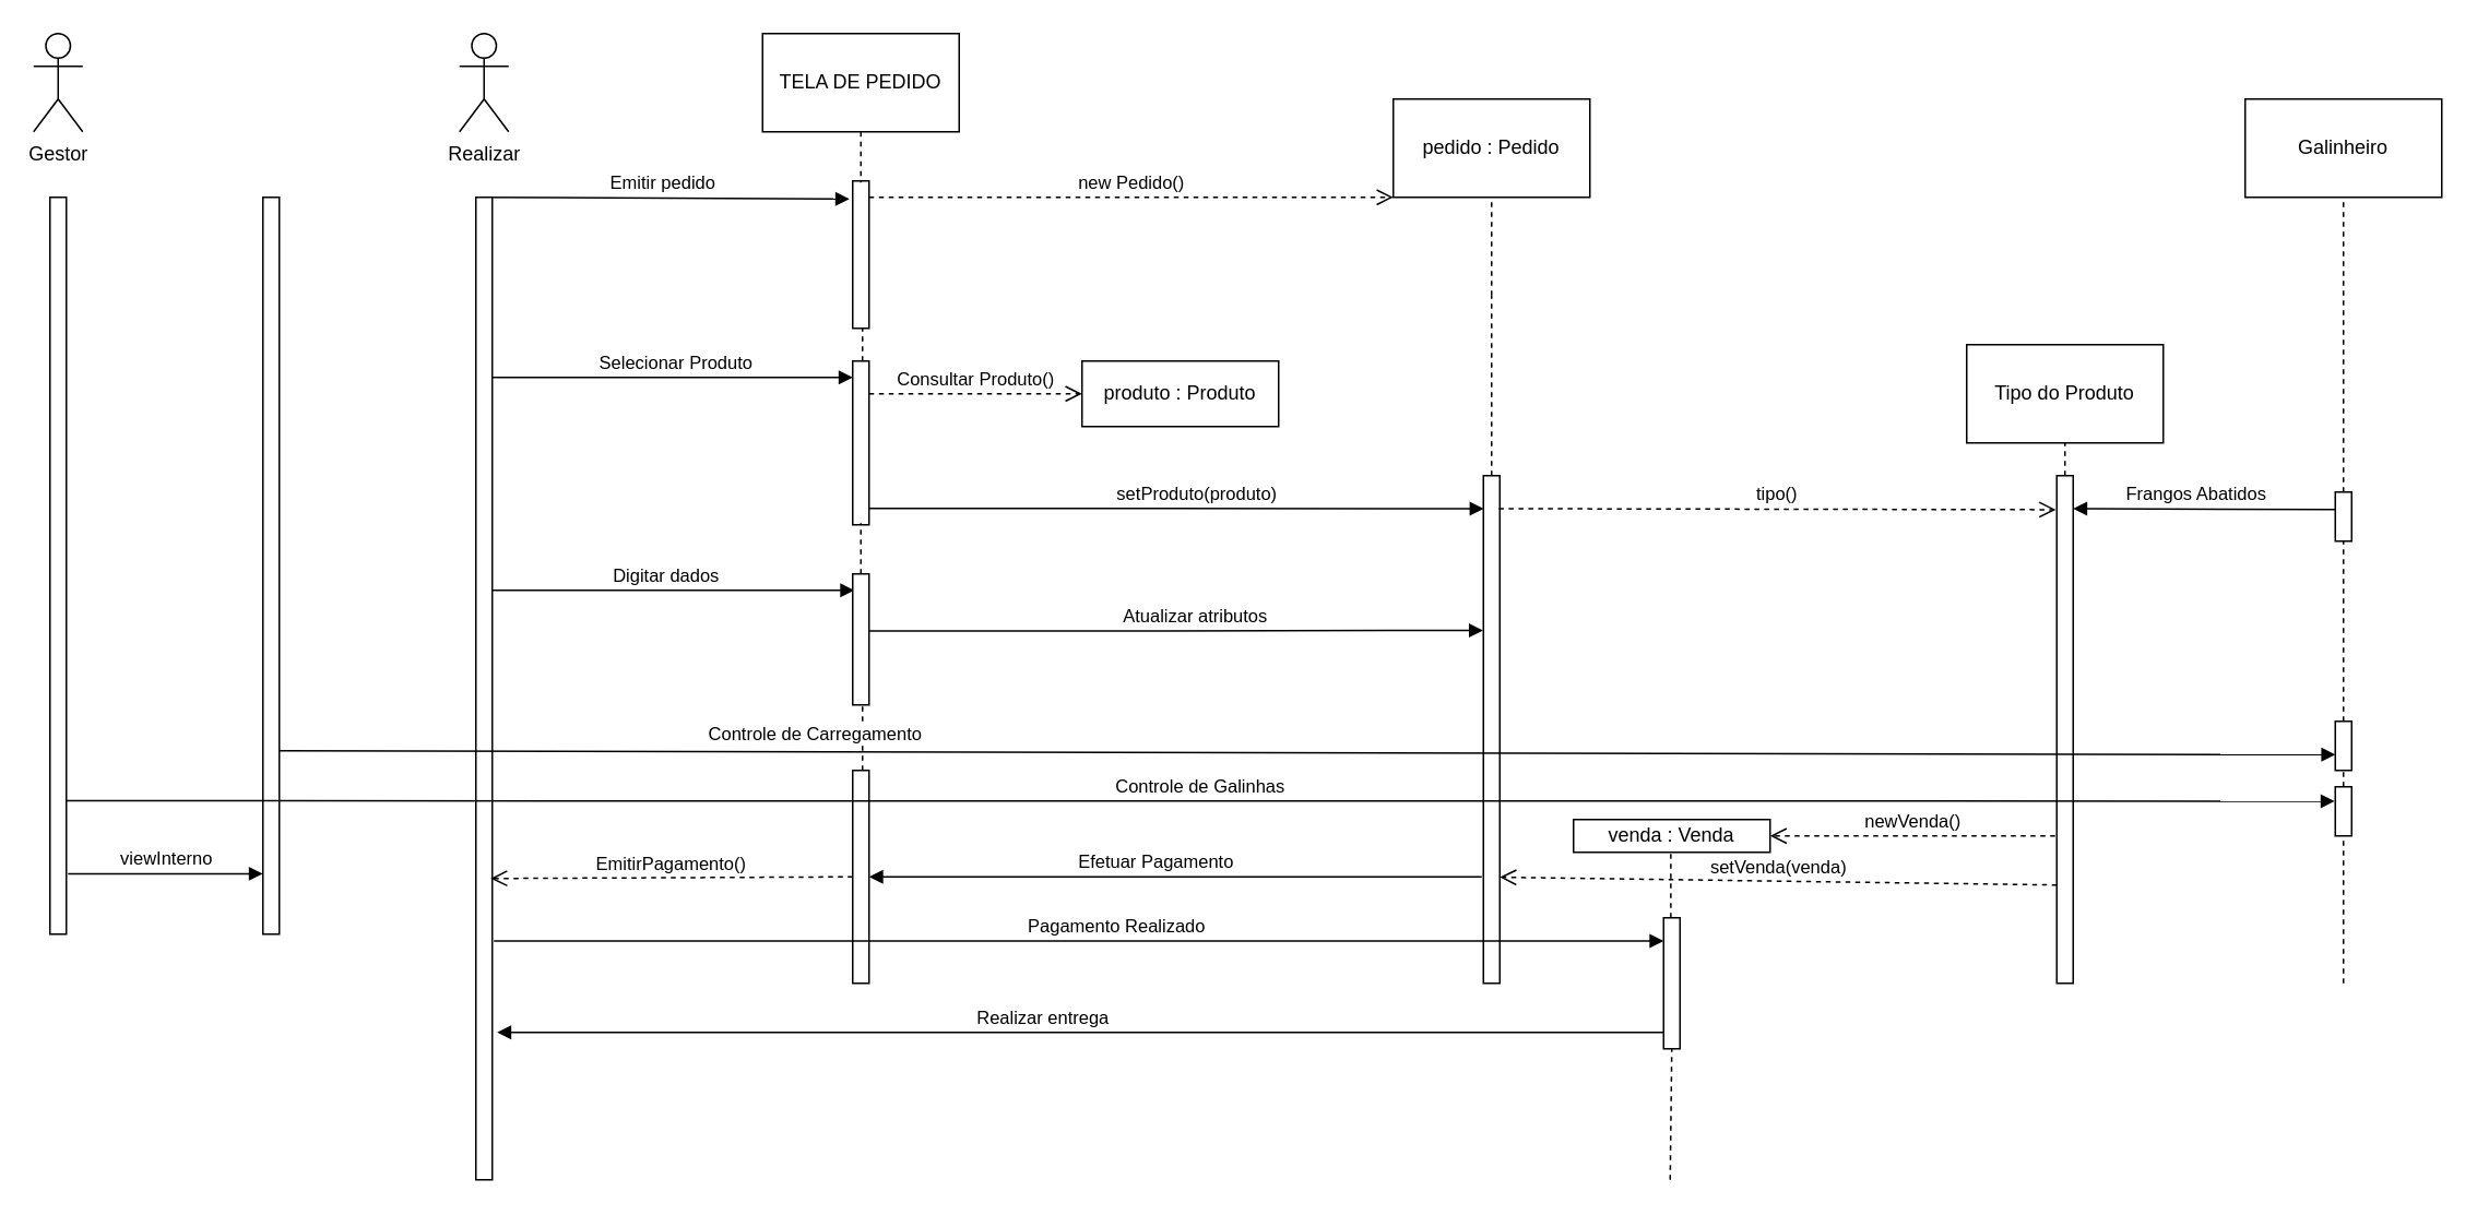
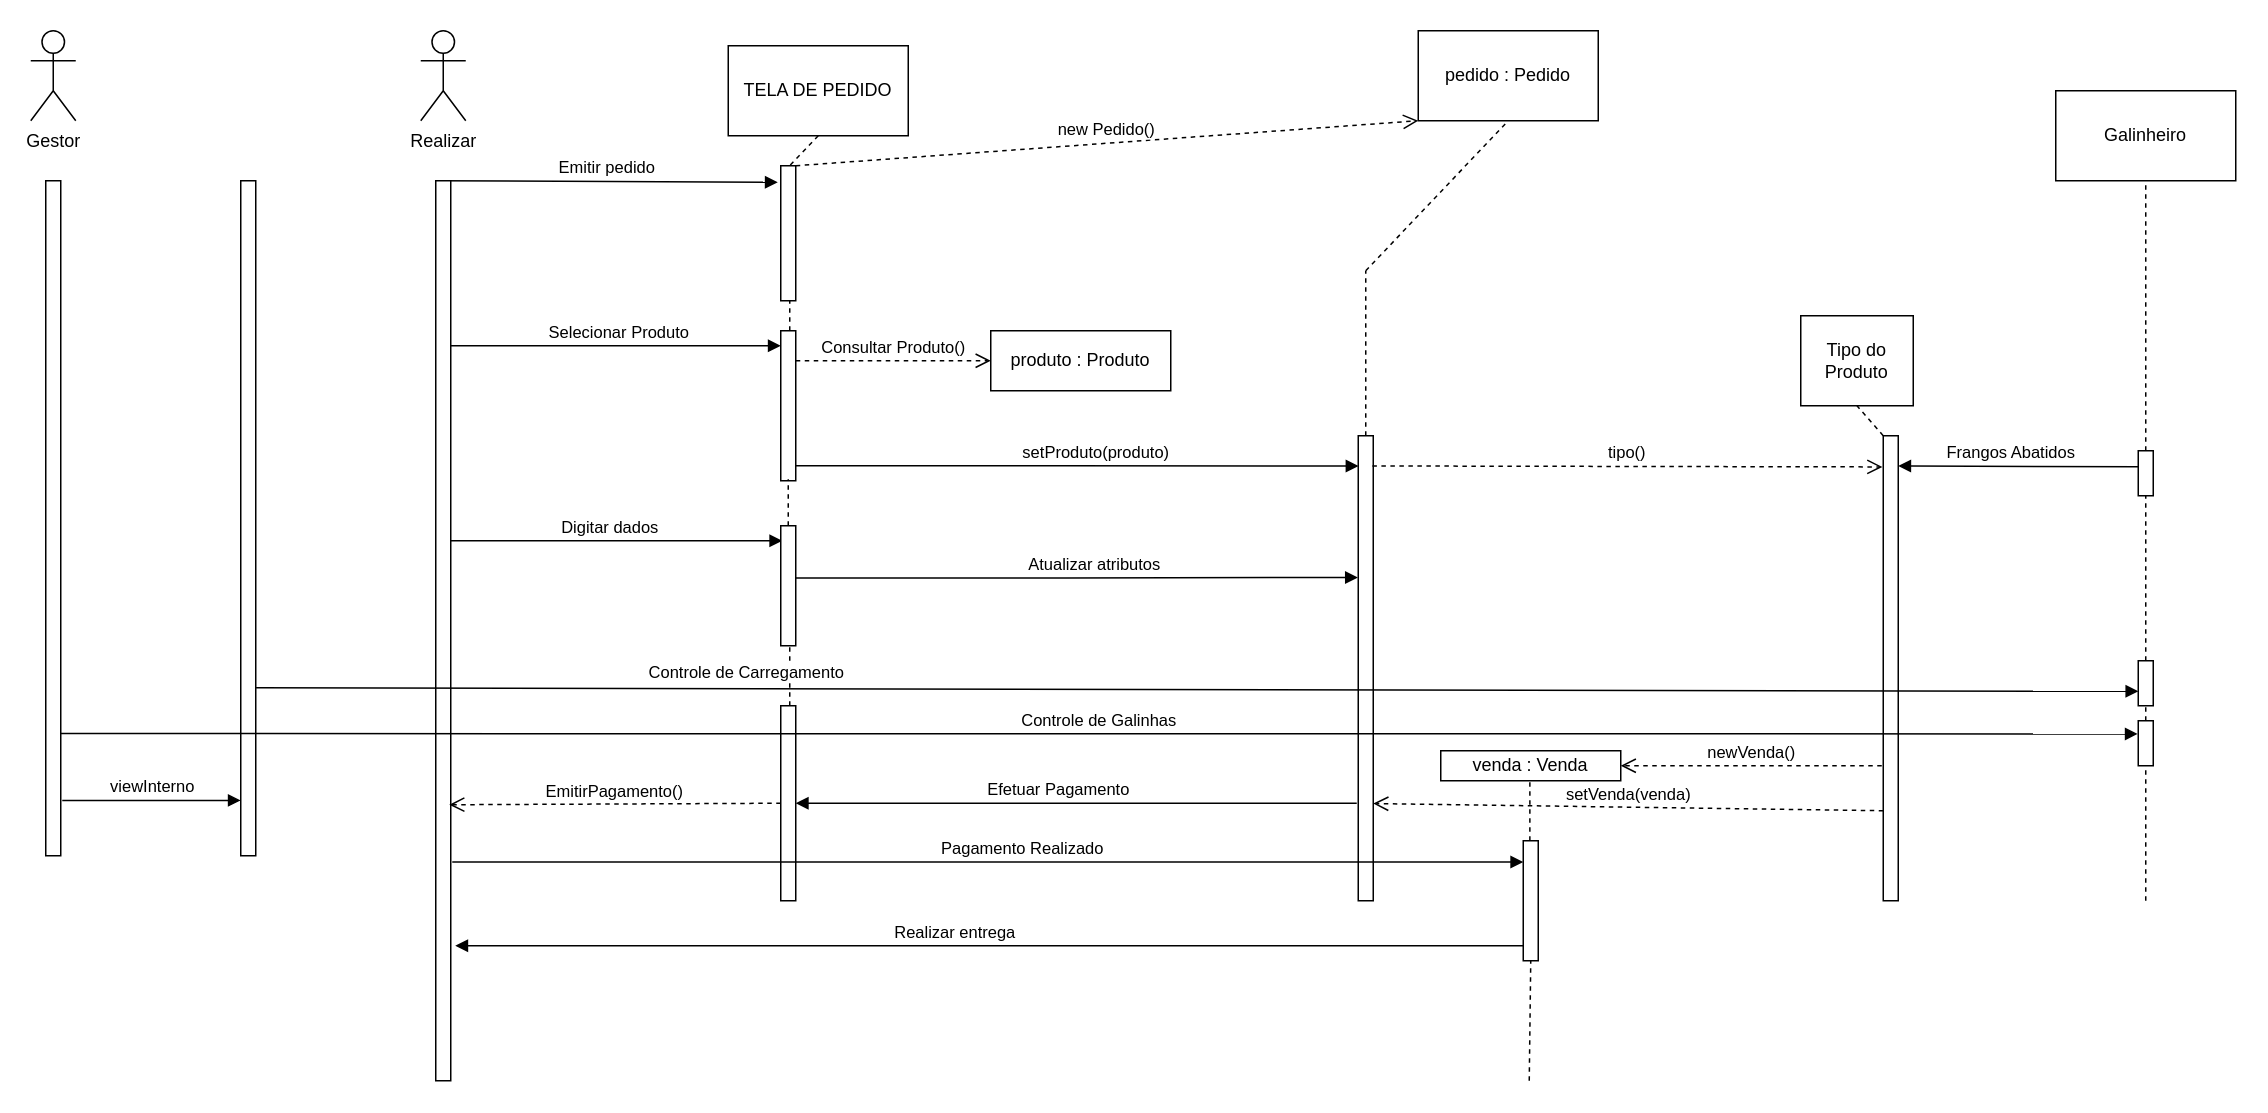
- <mxCell id="14" value="TELA DE PEDIDO" style="rounded=0;whiteSpace=wrap;html=1;" parent="1" vertex="1"><mxGeometry x="465" y="20" width="120" height="60" as="geometry" /></mxCell>
+ <mxCell id="14" value="TELA DE PEDIDO" style="rounded=0;whiteSpace=wrap;html=1;" parent="1" vertex="1"><mxGeometry x="485" y="30" width="120" height="60" as="geometry" /></mxCell>
- <mxCell id="15" value="pedido : Pedido" style="rounded=0;whiteSpace=wrap;html=1;" parent="1" vertex="1"><mxGeometry x="850" y="60" width="120" height="60" as="geometry" /></mxCell>
+ <mxCell id="15" value="pedido : Pedido" style="rounded=0;whiteSpace=wrap;html=1;" parent="1" vertex="1"><mxGeometry x="945" y="20" width="120" height="60" as="geometry" /></mxCell>
- <mxCell id="39" value="Tipo do Produto" style="rounded=0;whiteSpace=wrap;html=1;" parent="1" vertex="1"><mxGeometry x="1200" y="210" width="120" height="60" as="geometry" /></mxCell>
+ <mxCell id="39" value="Tipo do Produto" style="rounded=0;whiteSpace=wrap;html=1;" parent="1" vertex="1"><mxGeometry x="1200" y="210" width="75" height="60" as="geometry" /></mxCell>
